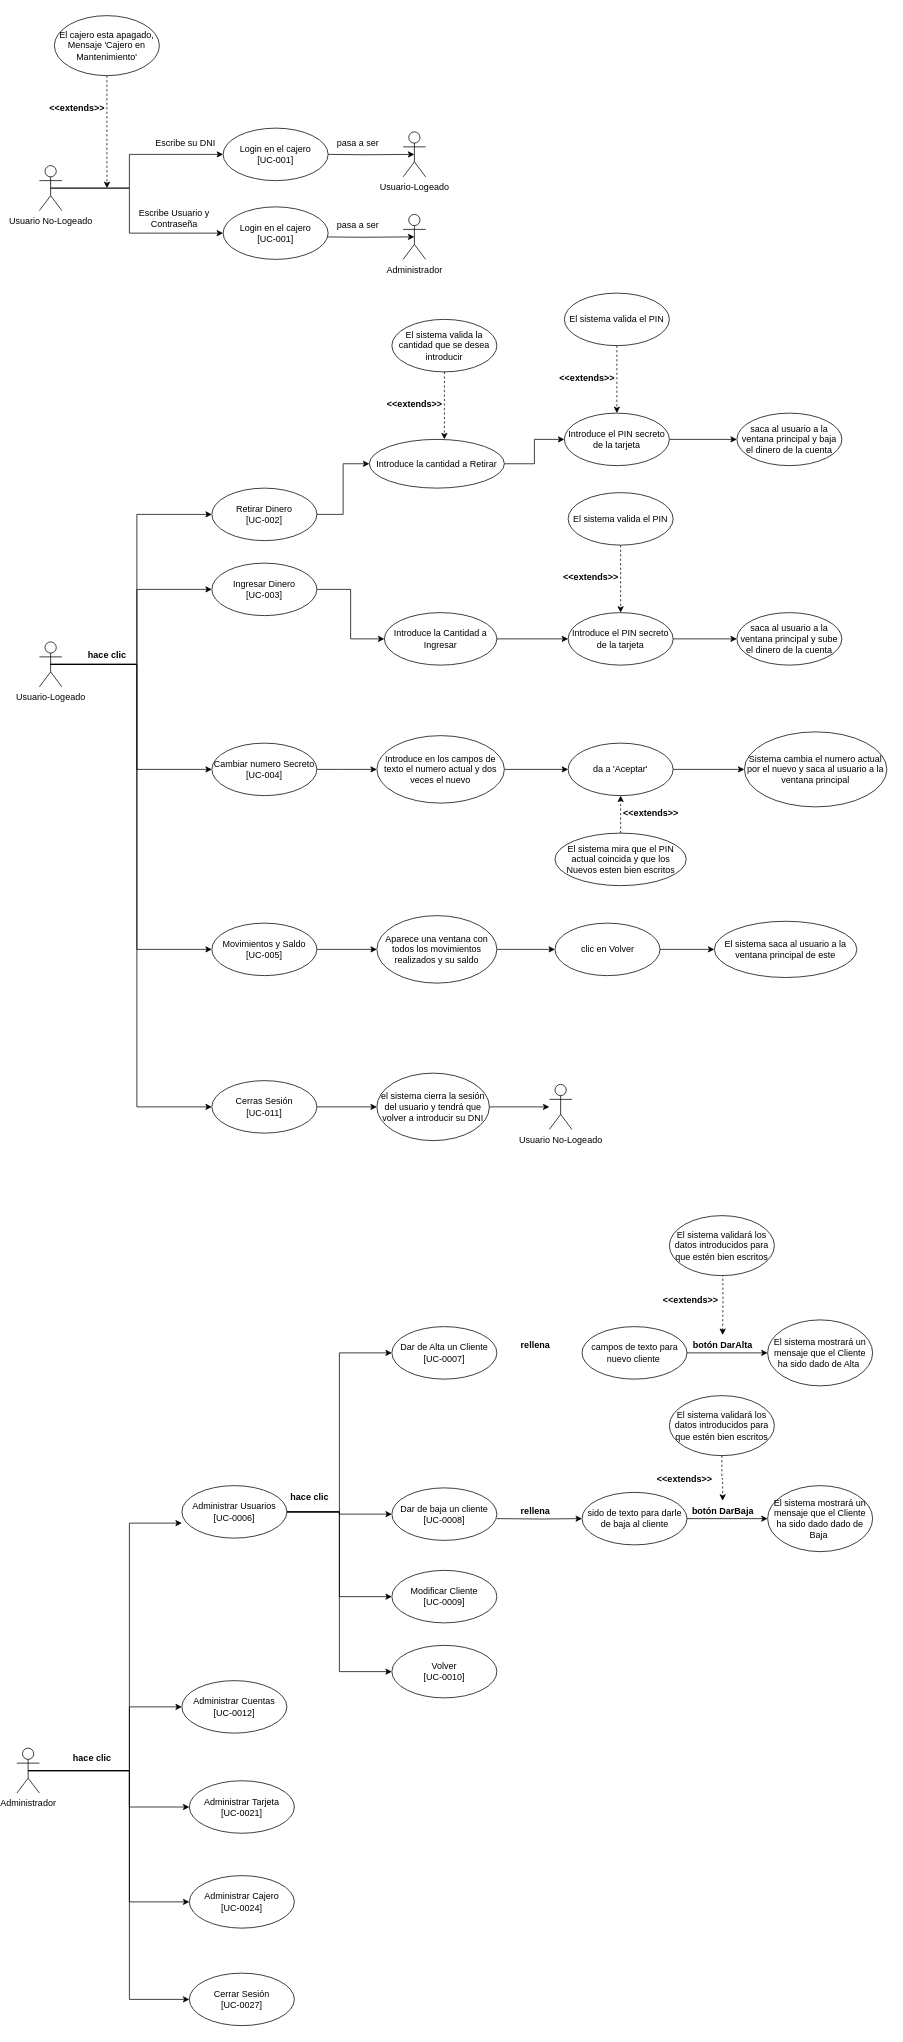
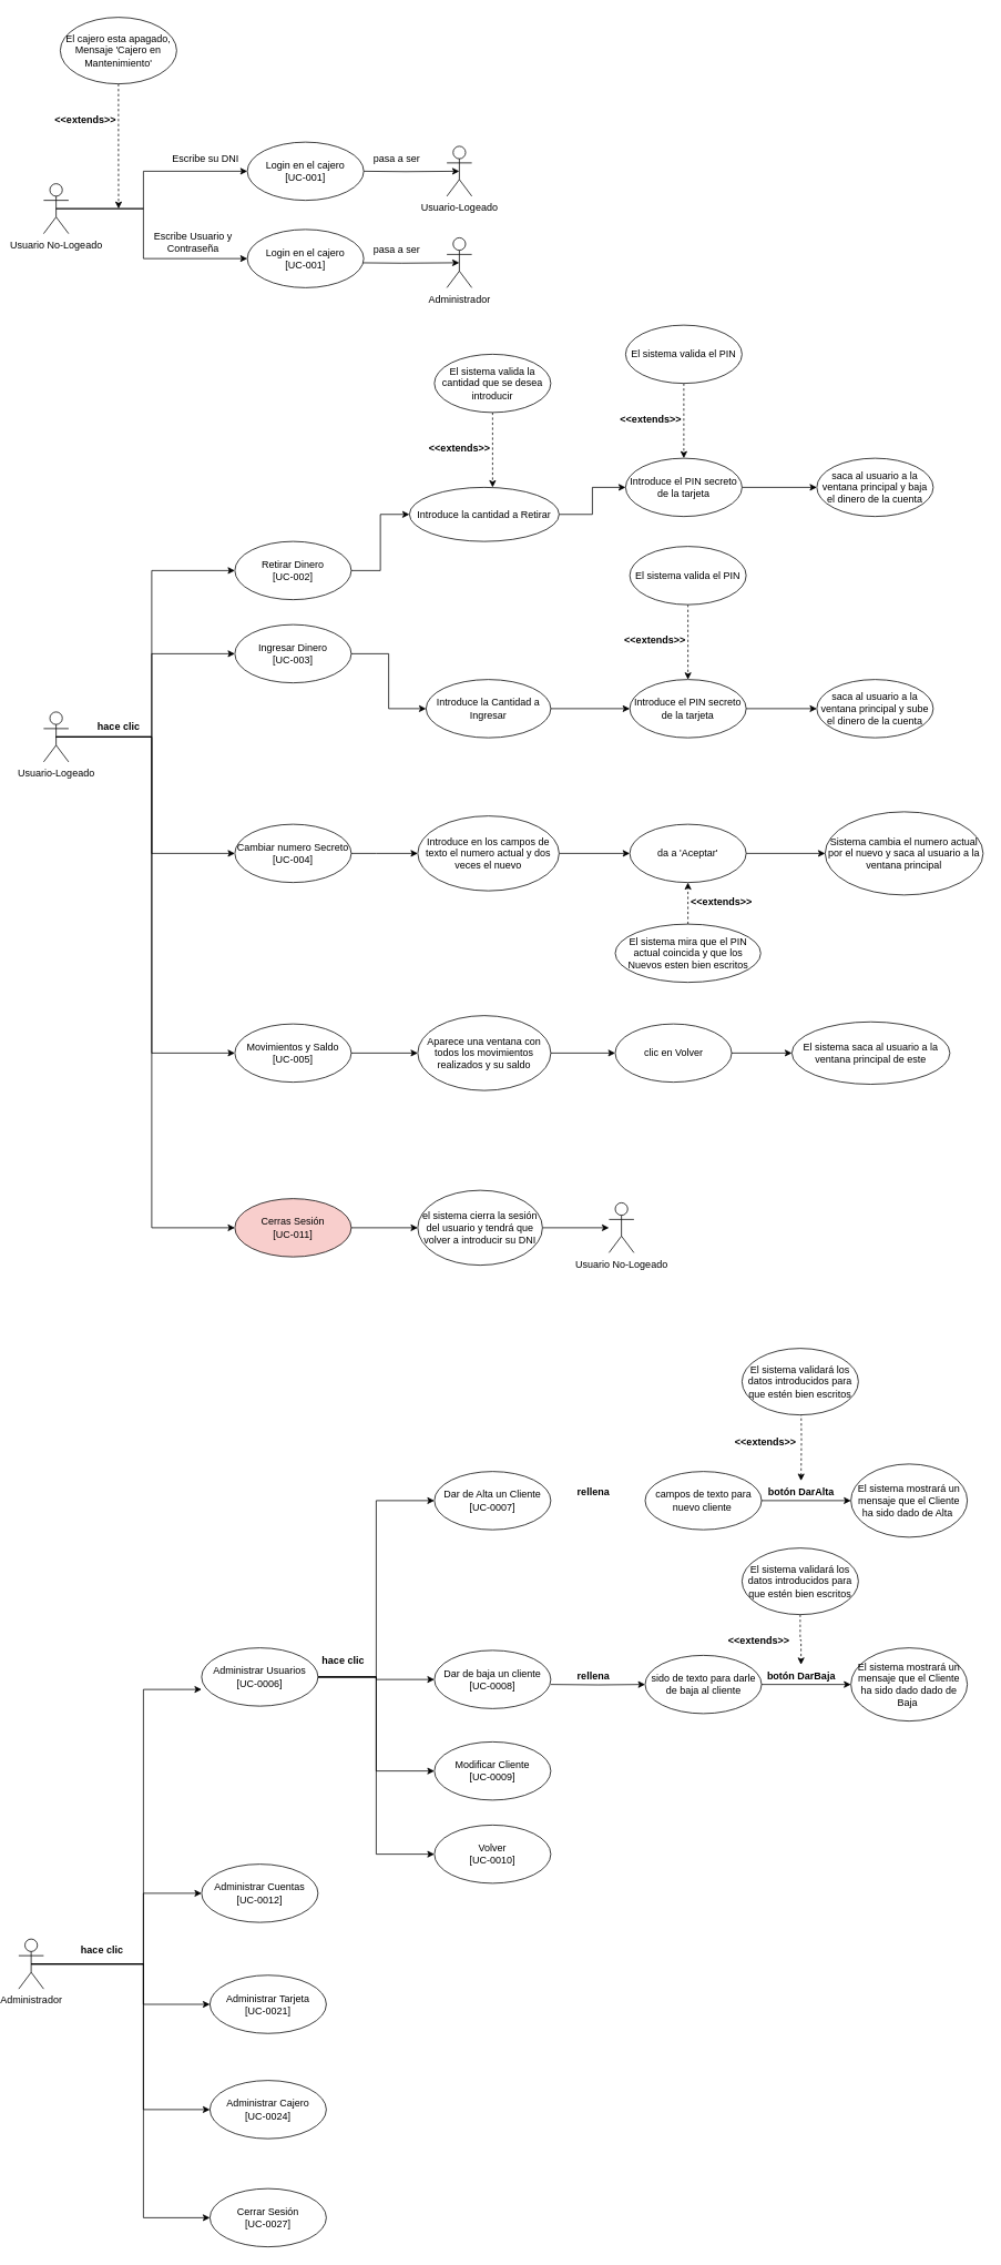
- <mxCell id="25" value="Cerras Sesión&lt;br&gt;[UC-011]" style="ellipse;whiteSpace=wrap;html=1;" vertex="1" parent="1"><mxGeometry x="280" y="1440" width="140" height="70" as="geometry" /></mxCell>
+ <mxCell id="25" value="Cerras Sesión&lt;br&gt;[UC-011]" style="ellipse;whiteSpace=wrap;html=1;fillColor=#f8cecc;" vertex="1" parent="1"><mxGeometry x="280" y="1440" width="140" height="70" as="geometry" /></mxCell>
